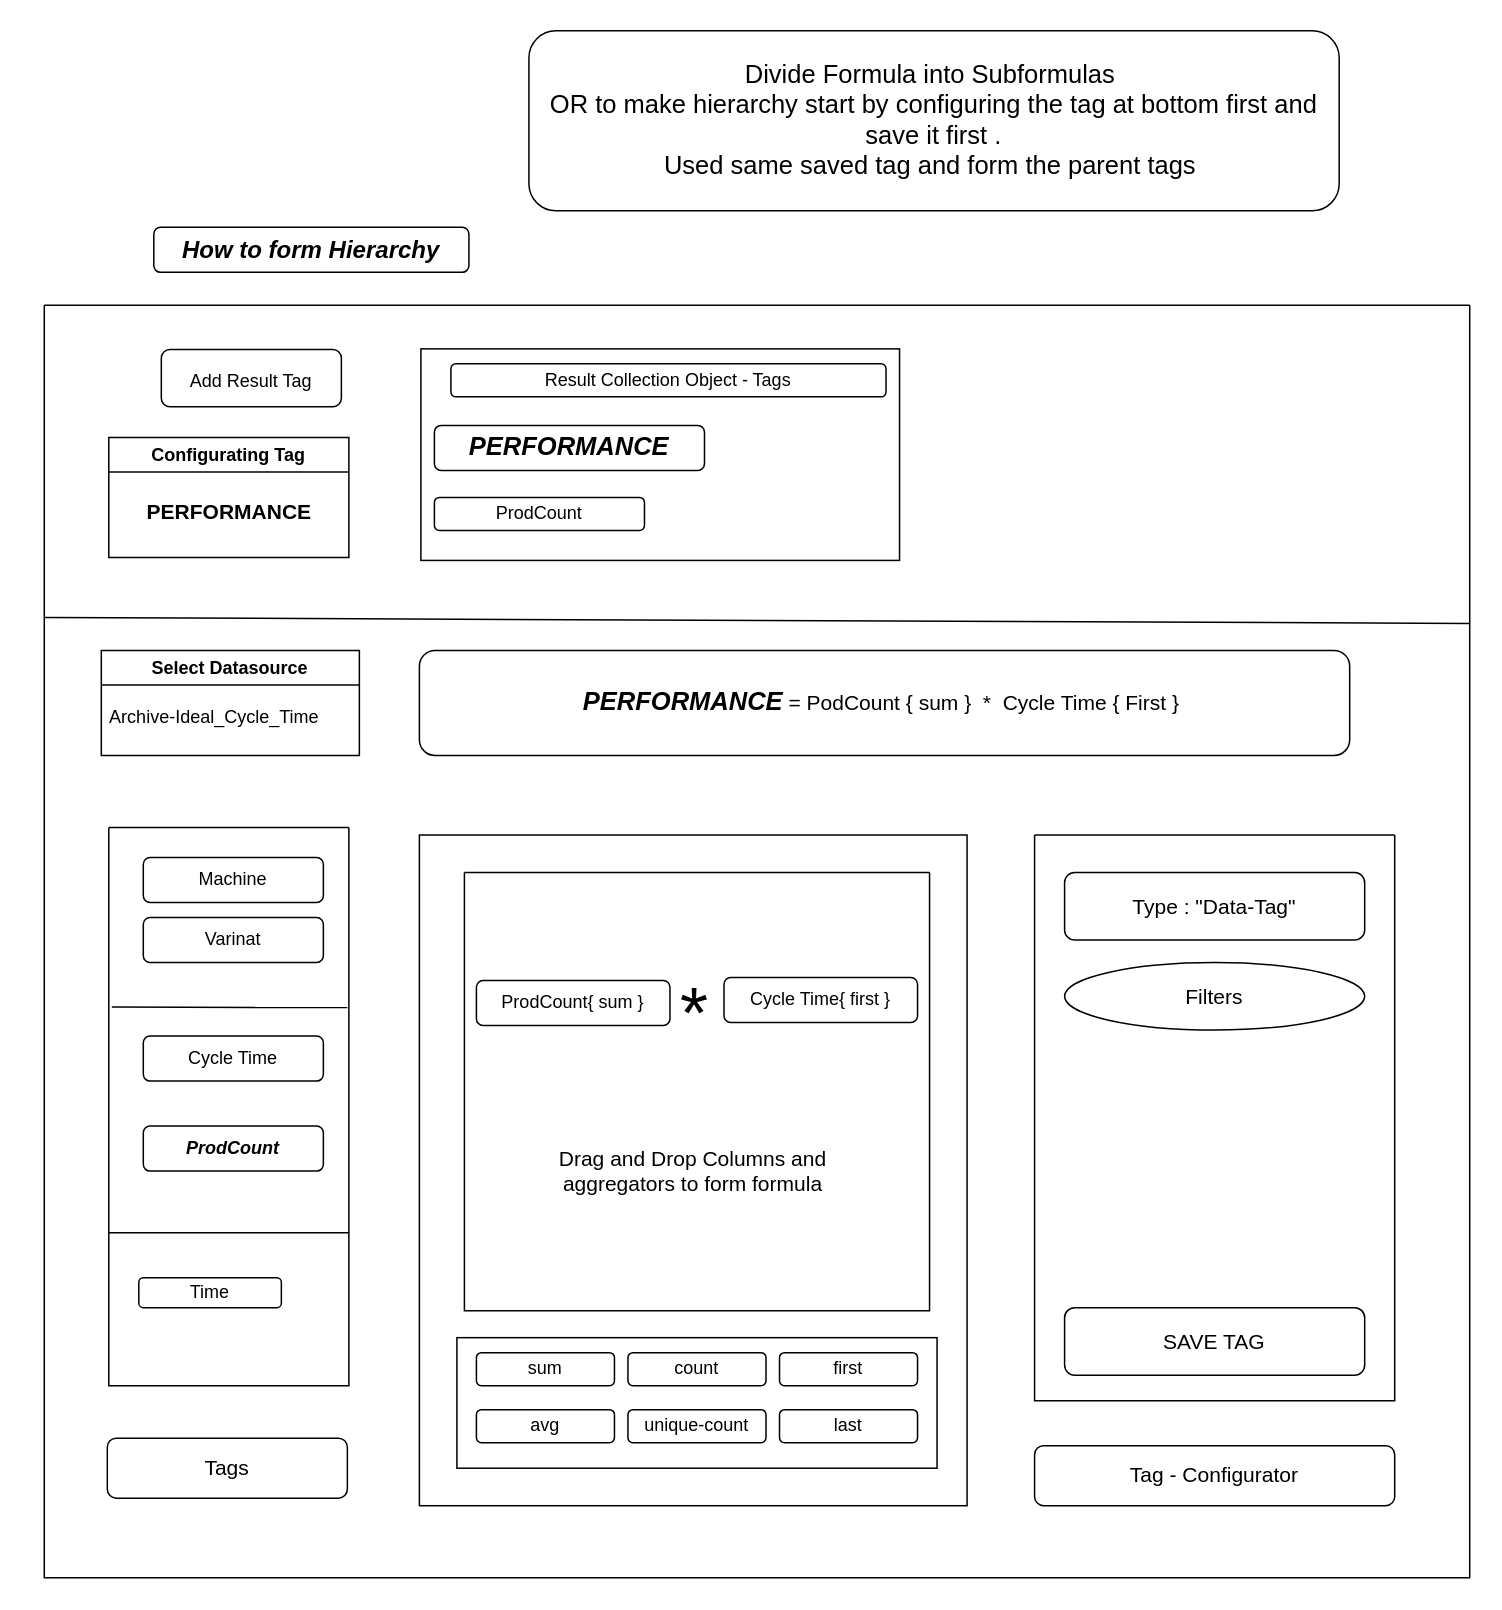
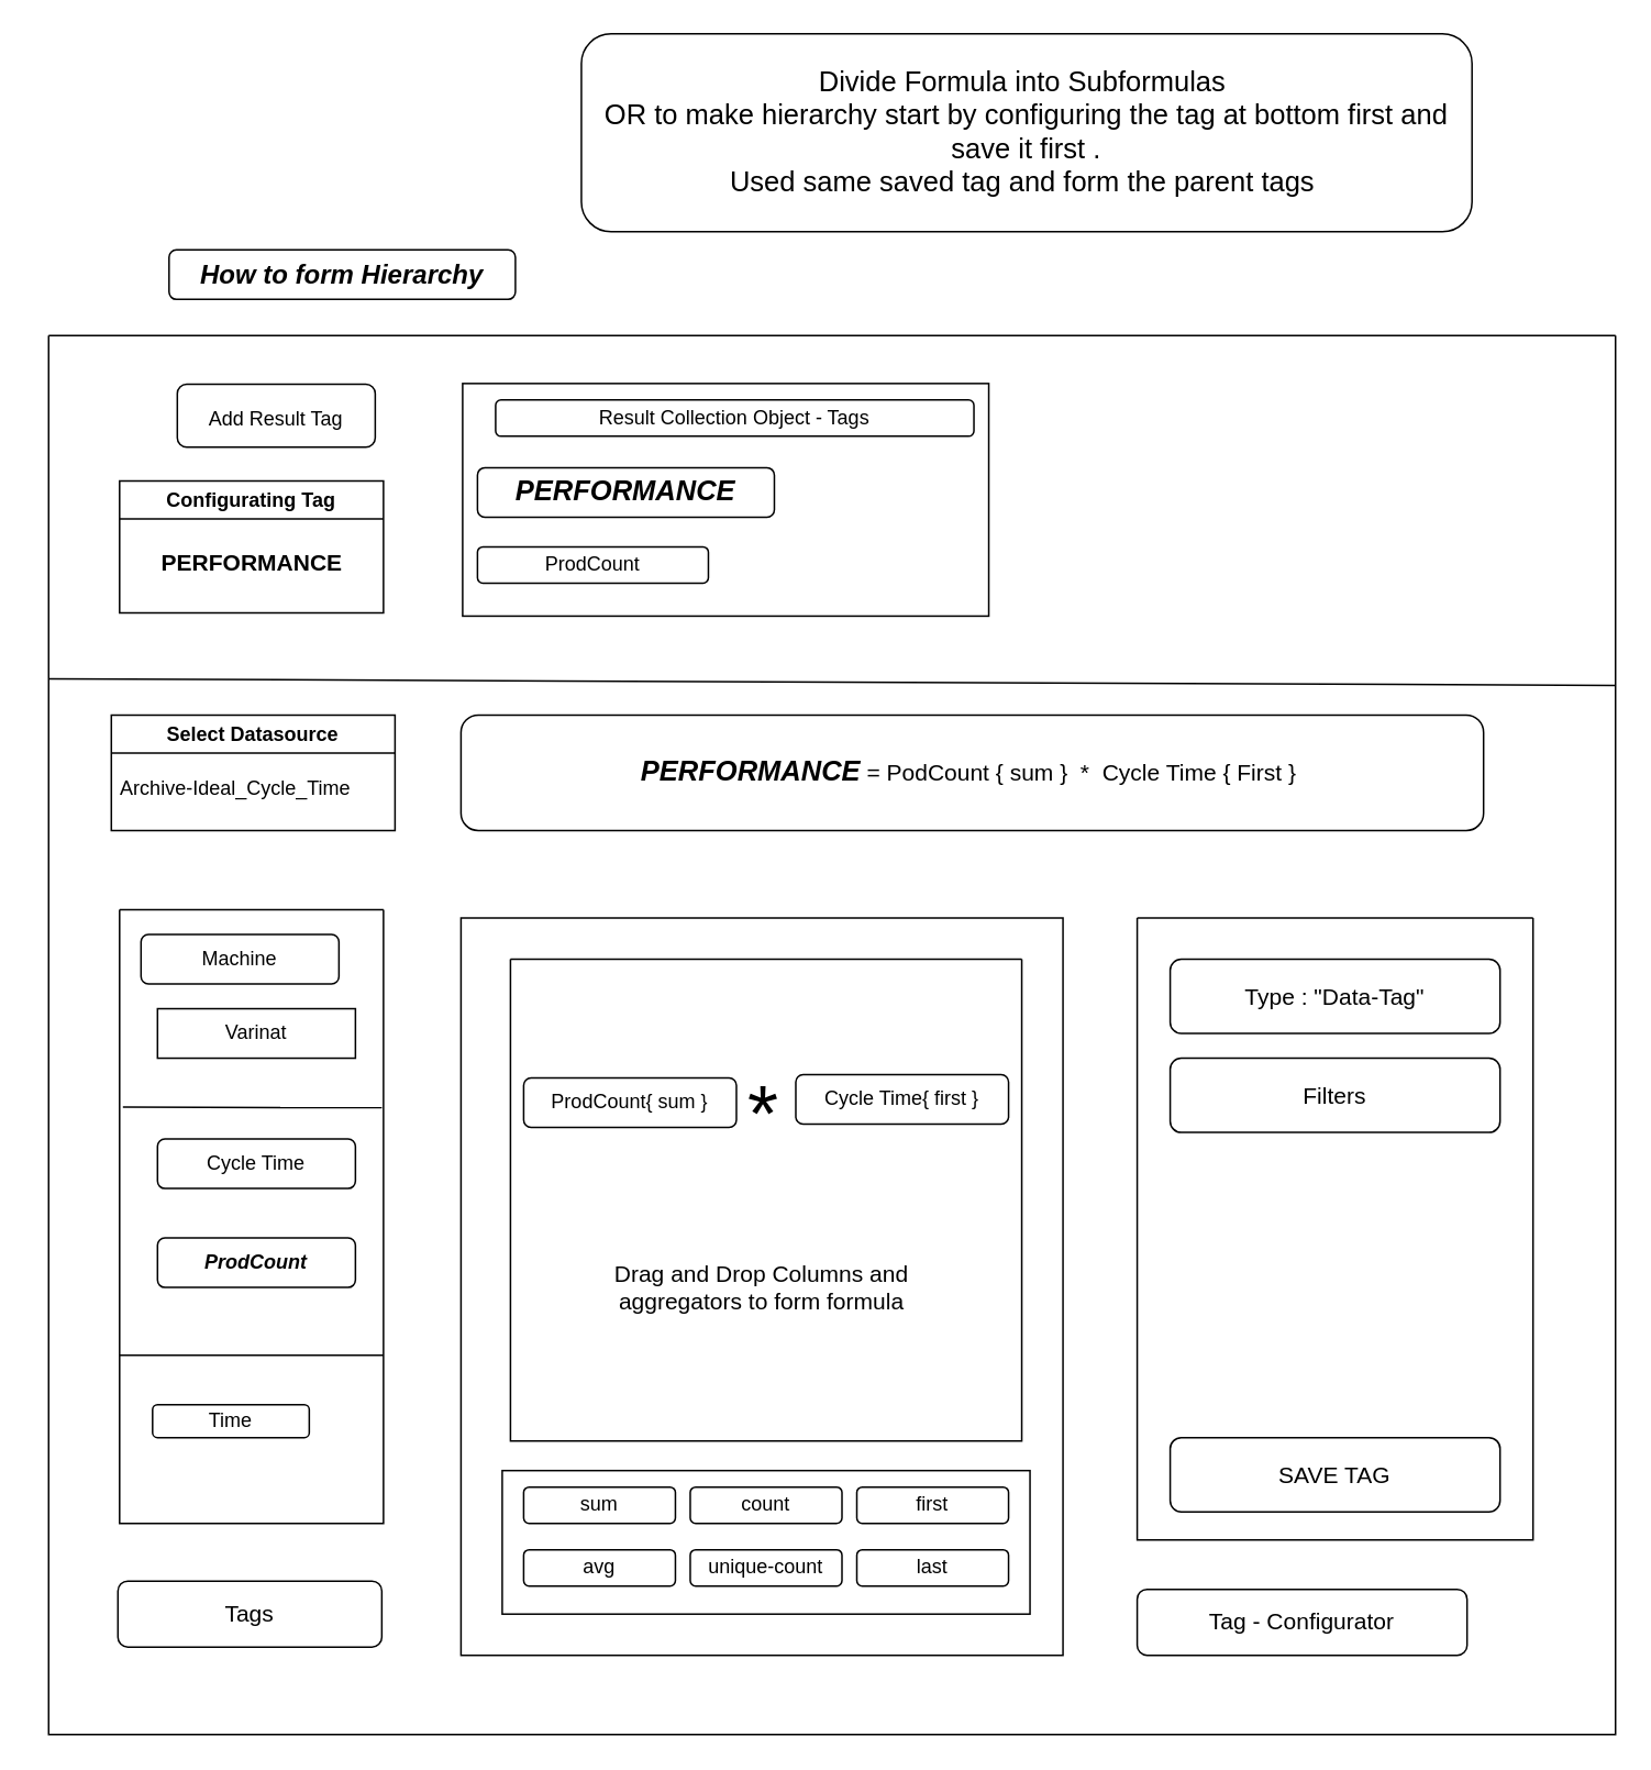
- <mxCell id="16" value="Machine" style="rounded=1;whiteSpace=wrap;html=1;" vertex="1" parent="15"><mxGeometry x="23" y="20" width="120" height="30" as="geometry" /></mxCell>
+ <mxCell id="16" value="Machine" style="rounded=1;whiteSpace=wrap;html=1;" vertex="1" parent="15"><mxGeometry x="13" y="15" width="120" height="30" as="geometry" /></mxCell>
- <mxCell id="17" value="Varinat" style="rounded=1;whiteSpace=wrap;html=1;" vertex="1" parent="15"><mxGeometry x="23" y="60" width="120" height="30" as="geometry" /></mxCell>
+ <mxCell id="17" value="Varinat" style="whiteSpace=wrap;html=1;rounded=0;" vertex="1" parent="15"><mxGeometry x="23" y="60" width="120" height="30" as="geometry" /></mxCell>
- <mxCell id="38" value="Filters" style="ellipse;whiteSpace=wrap;html=1;fontSize=14;" vertex="1" parent="36"><mxGeometry x="20" y="85" width="200" height="45" as="geometry" /></mxCell>
+ <mxCell id="38" value="Filters" style="rounded=1;whiteSpace=wrap;html=1;fontSize=14;" vertex="1" parent="36"><mxGeometry x="20" y="85" width="200" height="45" as="geometry" /></mxCell>
- <mxCell id="40" value="Tag - Configurator" style="rounded=1;whiteSpace=wrap;html=1;fontSize=14;" vertex="1" parent="3"><mxGeometry x="660" y="760" width="240" height="40" as="geometry" /></mxCell>
+ <mxCell id="40" value="Tag - Configurator" style="rounded=1;whiteSpace=wrap;html=1;fontSize=14;" vertex="1" parent="3"><mxGeometry x="660" y="760" width="200" height="40" as="geometry" /></mxCell>
